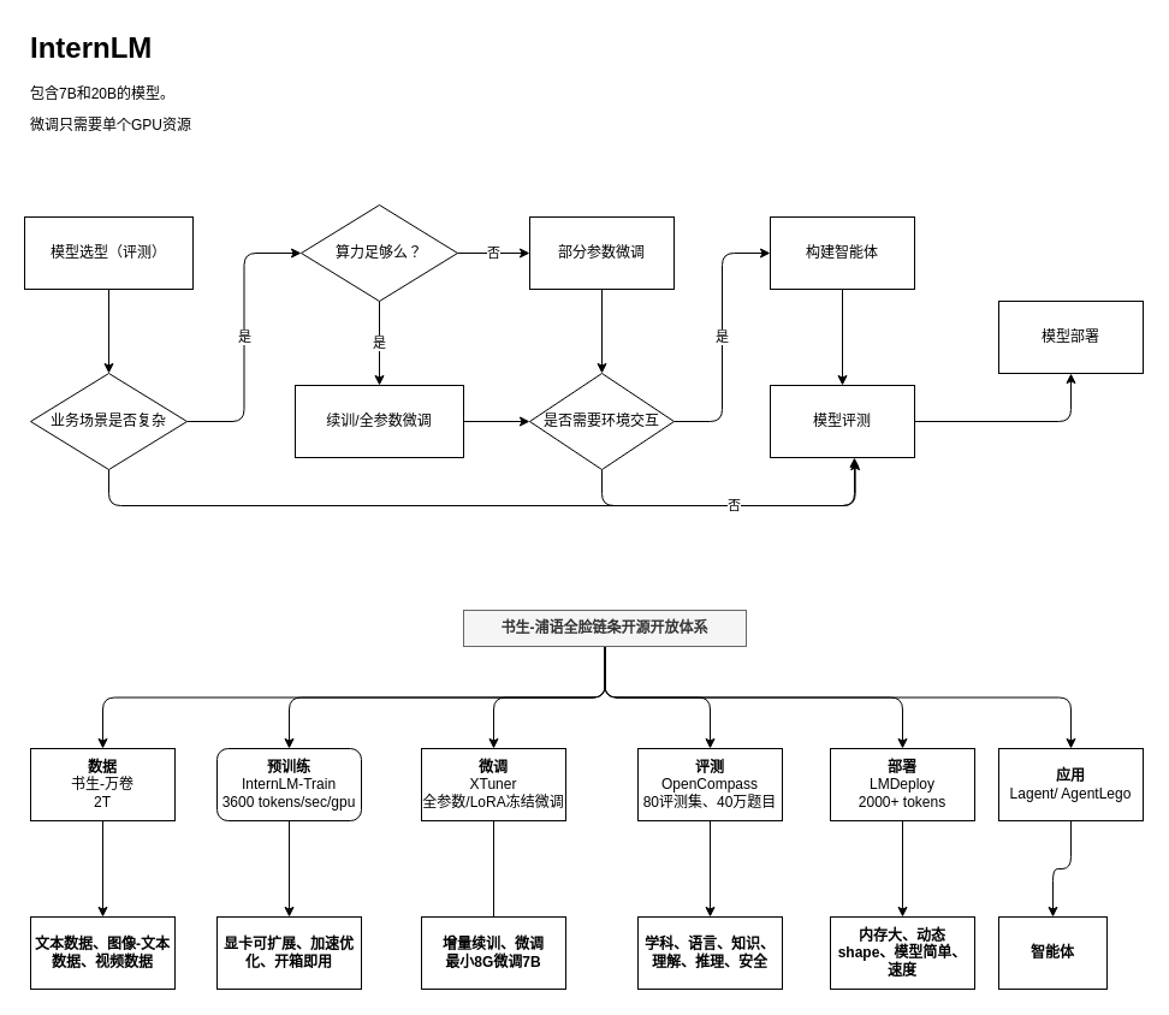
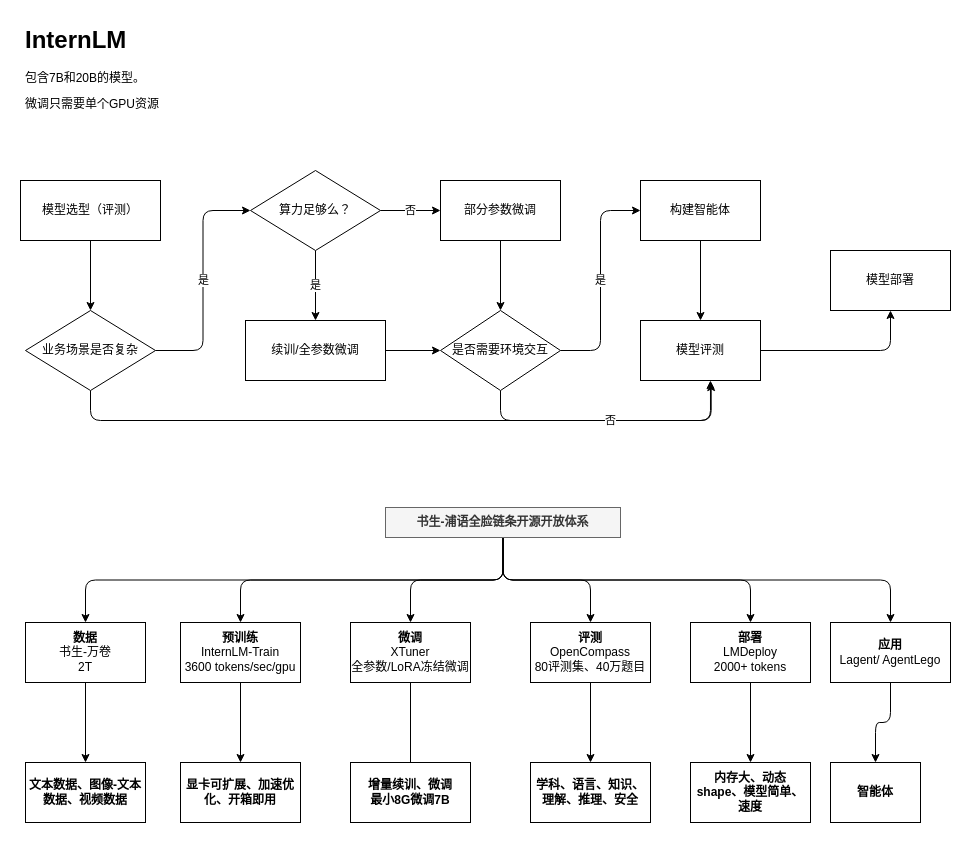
- <mxCell id="33" value="&lt;b&gt;预训练&lt;/b&gt;&lt;br&gt;InternLM-Train&lt;br&gt;3600 tokens/sec/gpu" style="whiteSpace=wrap;html=1;rounded=1;" vertex="1" parent="1"><mxGeometry x="180" y="622" width="120" height="60" as="geometry" /></mxCell>
+ <mxCell id="33" value="&lt;b&gt;预训练&lt;/b&gt;&lt;br&gt;InternLM-Train&lt;br&gt;3600 tokens/sec/gpu" style="rounded=0;whiteSpace=wrap;html=1;" vertex="1" parent="1"><mxGeometry x="180" y="622" width="120" height="60" as="geometry" /></mxCell>
